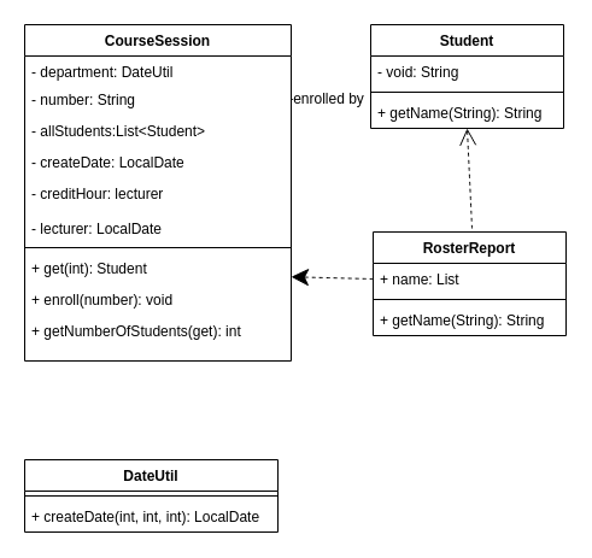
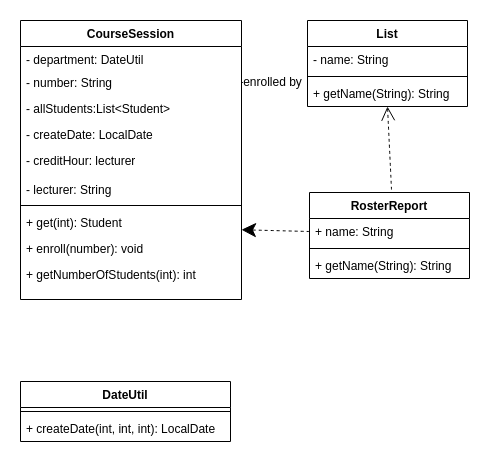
- <mxCell id="2" value="Student" style="swimlane;fontStyle=1;align=center;verticalAlign=top;childLayout=stackLayout;horizontal=1;startSize=26;horizontalStack=0;resizeParent=1;resizeParentMax=0;resizeLast=0;collapsible=1;marginBottom=0;whiteSpace=wrap;html=1;" parent="1" vertex="1"><mxGeometry x="307" y="20" width="160" height="86" as="geometry" /></mxCell>
+ <mxCell id="2" value="List" style="swimlane;fontStyle=1;align=center;verticalAlign=top;childLayout=stackLayout;horizontal=1;startSize=26;horizontalStack=0;resizeParent=1;resizeParentMax=0;resizeLast=0;collapsible=1;marginBottom=0;whiteSpace=wrap;html=1;" parent="1" vertex="1"><mxGeometry x="307" y="20" width="160" height="86" as="geometry" /></mxCell>
- <mxCell id="3" value="- void: String" style="text;strokeColor=none;fillColor=none;align=left;verticalAlign=top;spacingLeft=4;spacingRight=4;overflow=hidden;rotatable=0;points=[[0,0.5],[1,0.5]];portConstraint=eastwest;whiteSpace=wrap;html=1;" parent="2" vertex="1"><mxGeometry y="26" width="160" height="26" as="geometry" /></mxCell>
+ <mxCell id="3" value="- name: String" style="text;strokeColor=none;fillColor=none;align=left;verticalAlign=top;spacingLeft=4;spacingRight=4;overflow=hidden;rotatable=0;points=[[0,0.5],[1,0.5]];portConstraint=eastwest;whiteSpace=wrap;html=1;" parent="2" vertex="1"><mxGeometry y="26" width="160" height="26" as="geometry" /></mxCell>
- <mxCell id="12" value="- lecturer: LocalDate" style="text;strokeColor=none;fillColor=none;align=left;verticalAlign=top;spacingLeft=4;spacingRight=4;overflow=hidden;rotatable=0;points=[[0,0.5],[1,0.5]];portConstraint=eastwest;whiteSpace=wrap;html=1;" parent="6" vertex="1"><mxGeometry y="156" width="221" height="25" as="geometry" /></mxCell>
+ <mxCell id="12" value="- lecturer: String" style="text;strokeColor=none;fillColor=none;align=left;verticalAlign=top;spacingLeft=4;spacingRight=4;overflow=hidden;rotatable=0;points=[[0,0.5],[1,0.5]];portConstraint=eastwest;whiteSpace=wrap;html=1;" parent="6" vertex="1"><mxGeometry y="156" width="221" height="25" as="geometry" /></mxCell>
- <mxCell id="21" value="+ name: List" style="text;strokeColor=none;fillColor=none;align=left;verticalAlign=top;spacingLeft=4;spacingRight=4;overflow=hidden;rotatable=0;points=[[0,0.5],[1,0.5]];portConstraint=eastwest;whiteSpace=wrap;html=1;" parent="20" vertex="1"><mxGeometry y="26" width="160" height="26" as="geometry" /></mxCell>
+ <mxCell id="21" value="+ name: String" style="text;strokeColor=none;fillColor=none;align=left;verticalAlign=top;spacingLeft=4;spacingRight=4;overflow=hidden;rotatable=0;points=[[0,0.5],[1,0.5]];portConstraint=eastwest;whiteSpace=wrap;html=1;" parent="20" vertex="1"><mxGeometry y="26" width="160" height="26" as="geometry" /></mxCell>
- <mxCell id="16" value="+ getNumberOfStudents(get): int" style="text;strokeColor=none;fillColor=none;align=left;verticalAlign=top;spacingLeft=4;spacingRight=4;overflow=hidden;rotatable=0;points=[[0,0.5],[1,0.5]];portConstraint=eastwest;whiteSpace=wrap;html=1;" parent="6" vertex="1"><mxGeometry y="241" width="221" height="38" as="geometry" /></mxCell>
+ <mxCell id="16" value="+ getNumberOfStudents(int): int" style="text;strokeColor=none;fillColor=none;align=left;verticalAlign=top;spacingLeft=4;spacingRight=4;overflow=hidden;rotatable=0;points=[[0,0.5],[1,0.5]];portConstraint=eastwest;whiteSpace=wrap;html=1;" parent="6" vertex="1"><mxGeometry y="241" width="221" height="38" as="geometry" /></mxCell>
